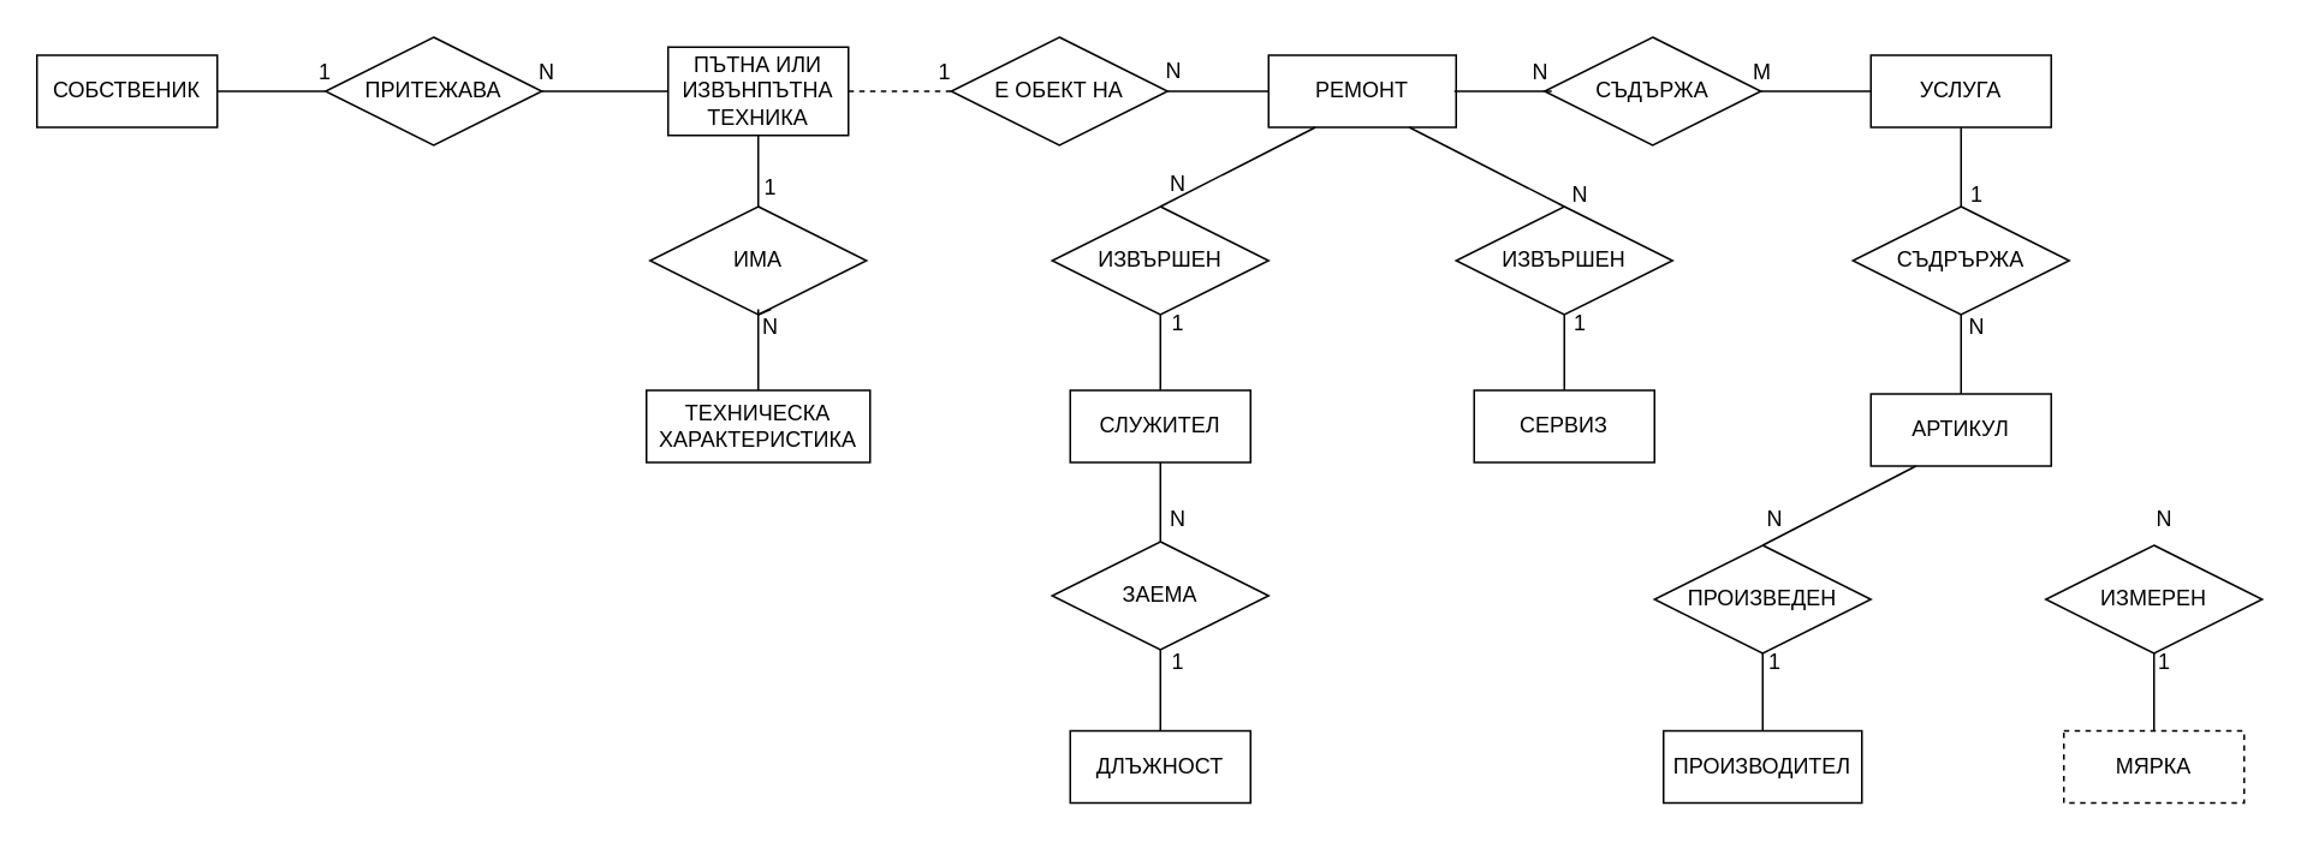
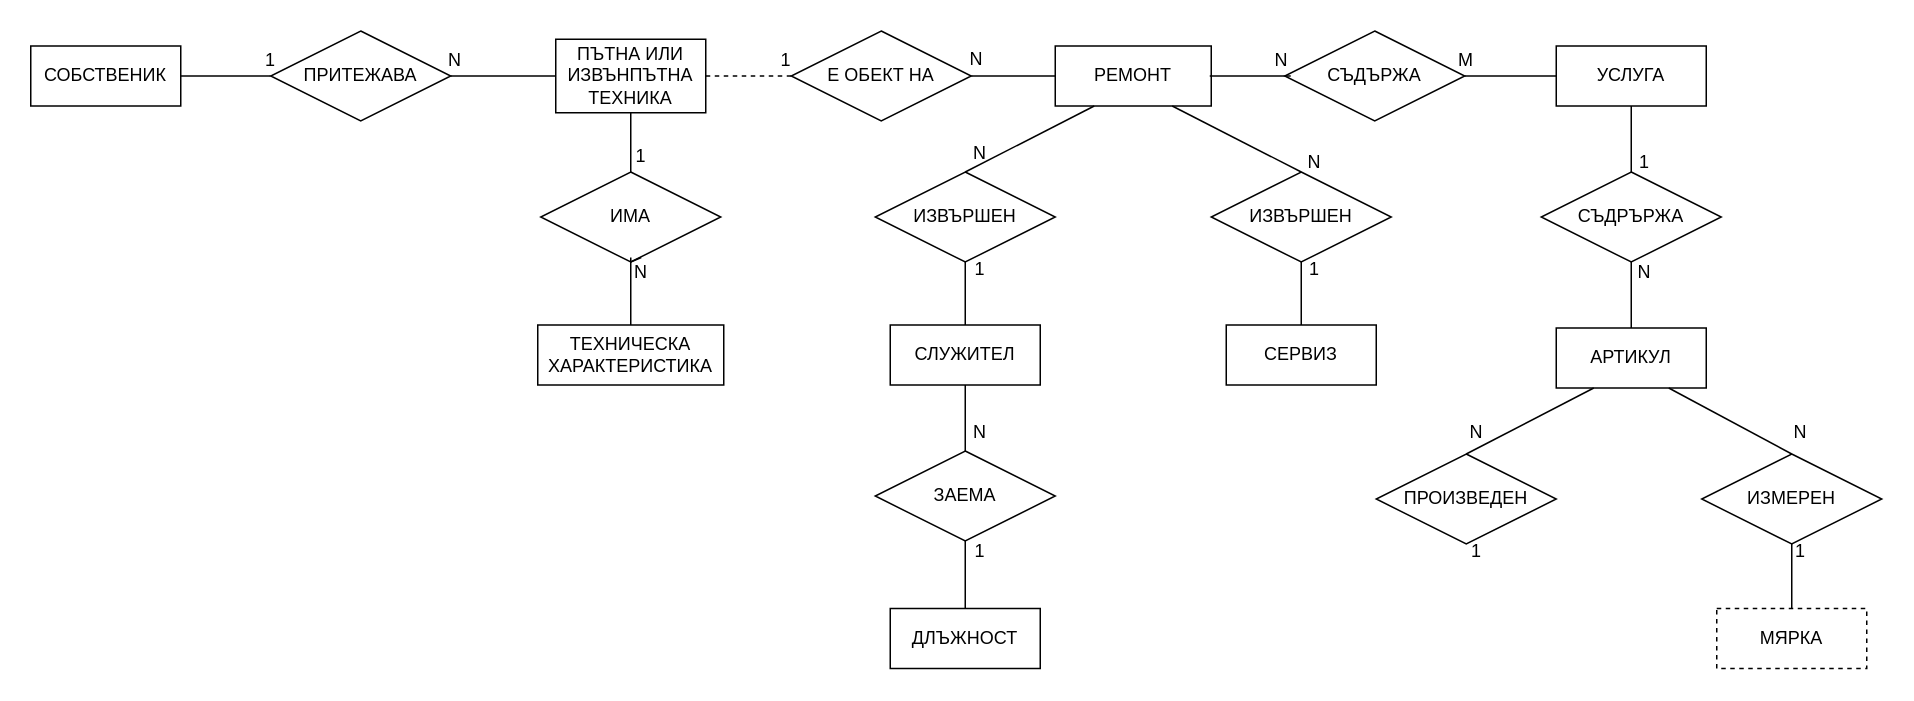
+ <mxCell id="46" value="" style="endArrow=none;html=1;entryX=0.75;entryY=1;entryDx=0;entryDy=0;exitX=0.5;exitY=0;exitDx=0;exitDy=0;" parent="1" source="45" target="23" edge="1"><mxGeometry width="50" height="50" relative="1" as="geometry"><mxPoint x="694" y="209" as="sourcePoint" /><mxPoint x="744" y="159" as="targetPoint" /></mxGeometry></mxCell>
- <mxCell id="50" value="" style="endArrow=none;html=1;entryX=0.5;entryY=1;entryDx=0;entryDy=0;exitX=0.5;exitY=0;exitDx=0;exitDy=0;" parent="1" source="48" target="44" edge="1"><mxGeometry width="50" height="50" relative="1" as="geometry"><mxPoint x="694" y="320" as="sourcePoint" /><mxPoint x="744" y="270" as="targetPoint" /></mxGeometry></mxCell>
- <mxCell id="48" value="ПРОИЗВОДИТЕЛ" style="whiteSpace=wrap;html=1;align=center;" parent="1" vertex="1"><mxGeometry x="922" y="405" width="110" height="40" as="geometry" /></mxCell>
